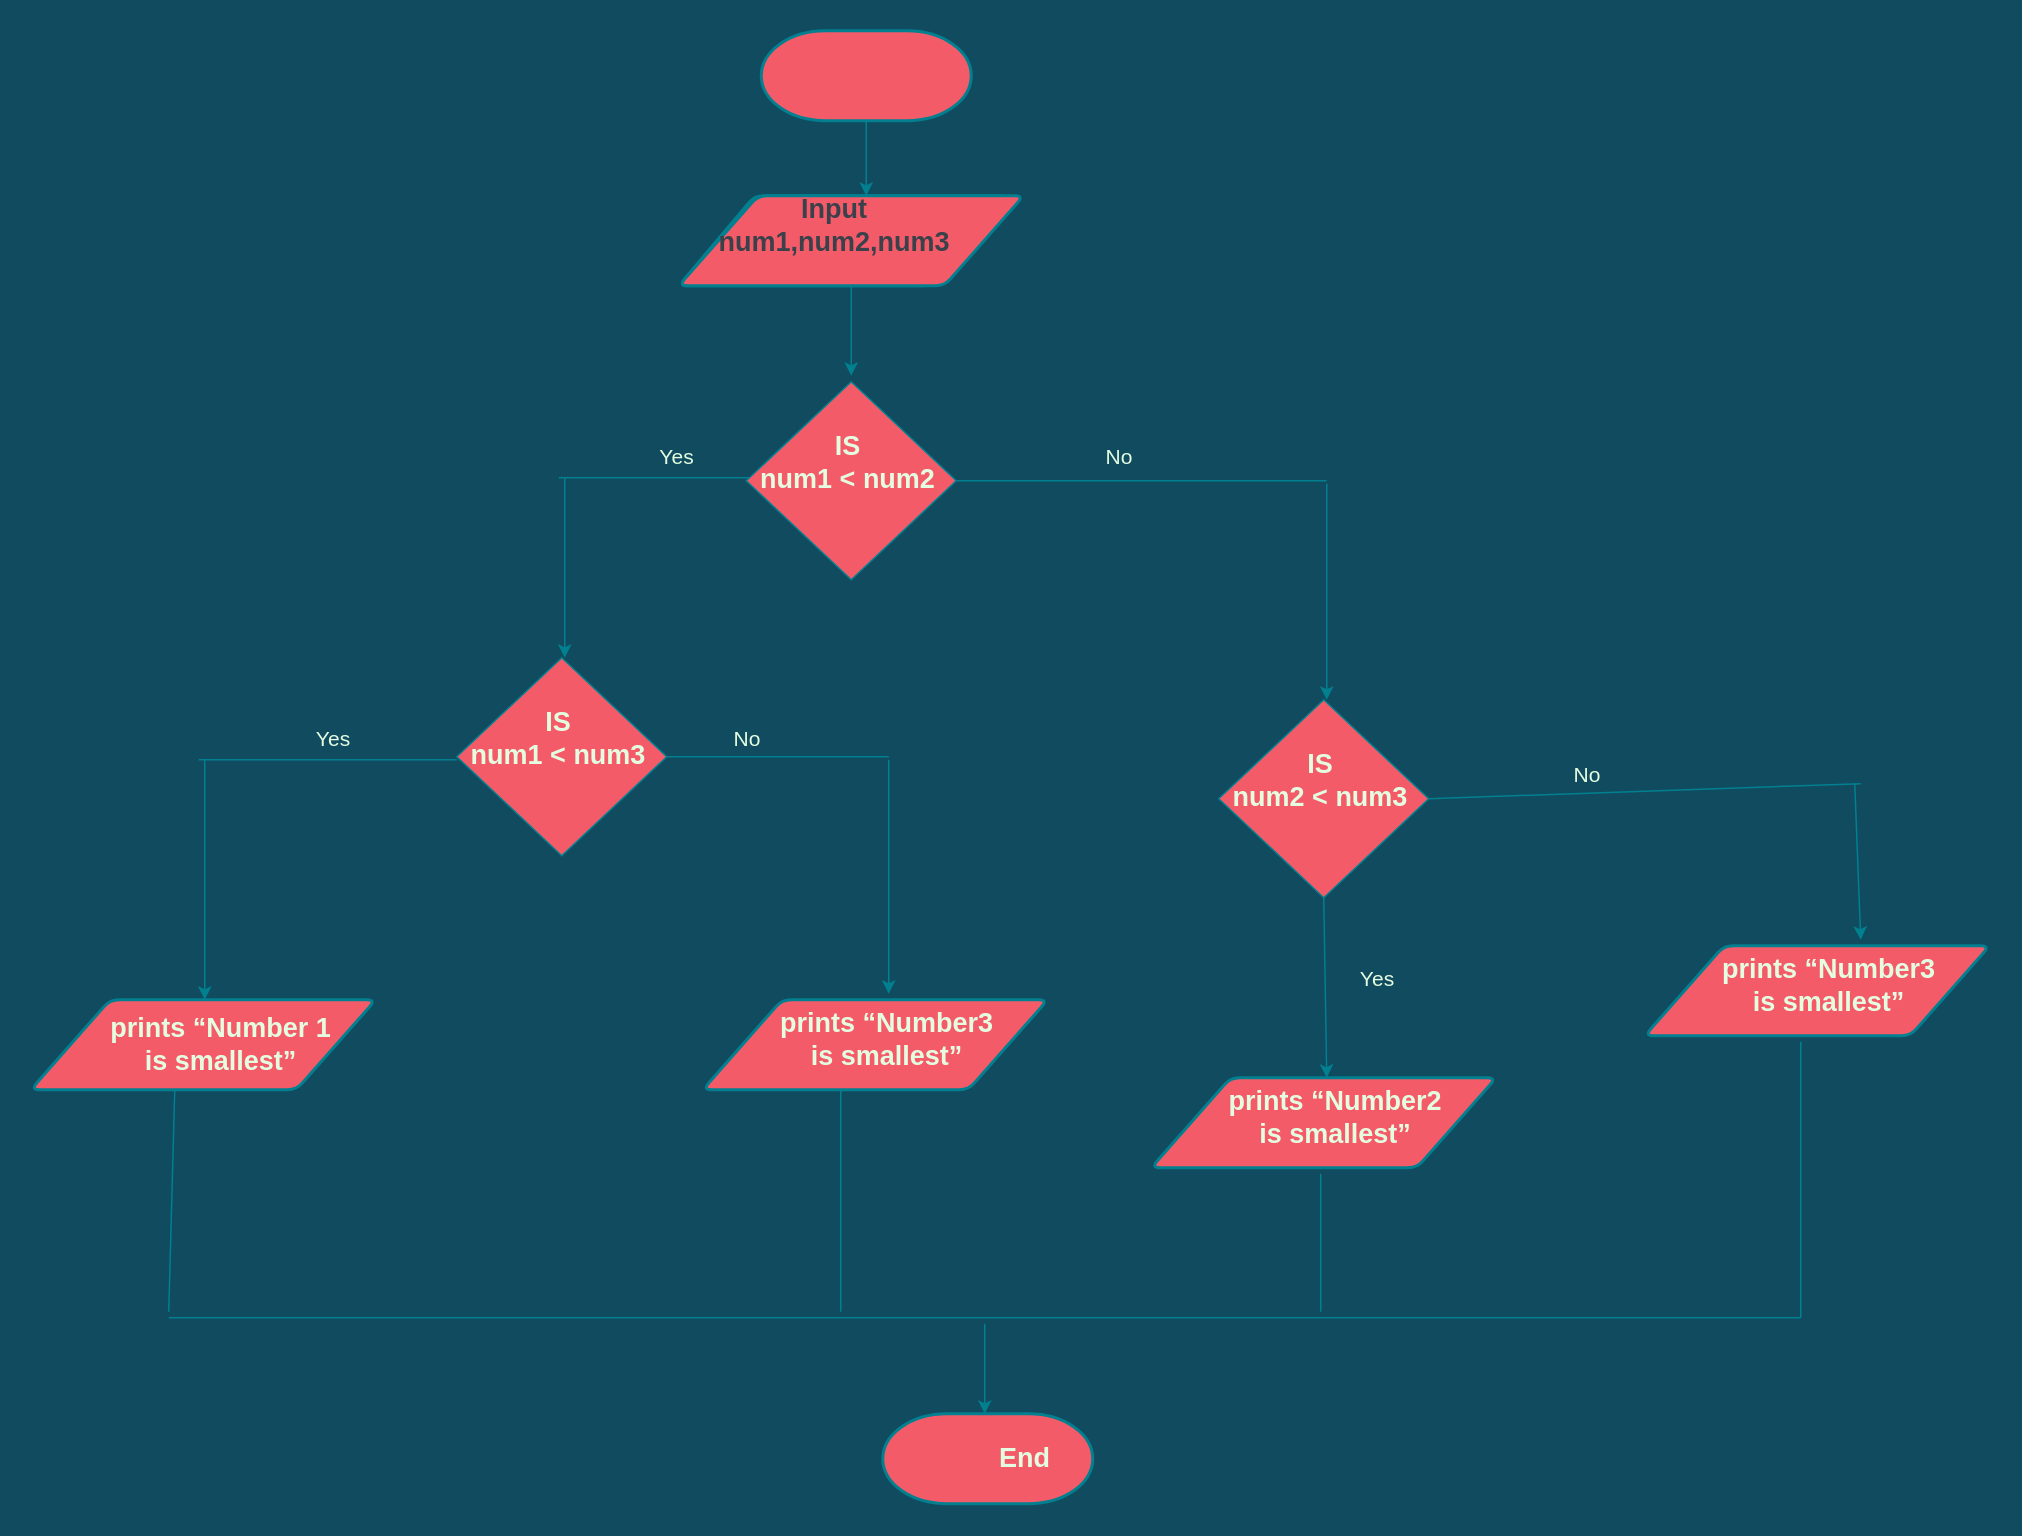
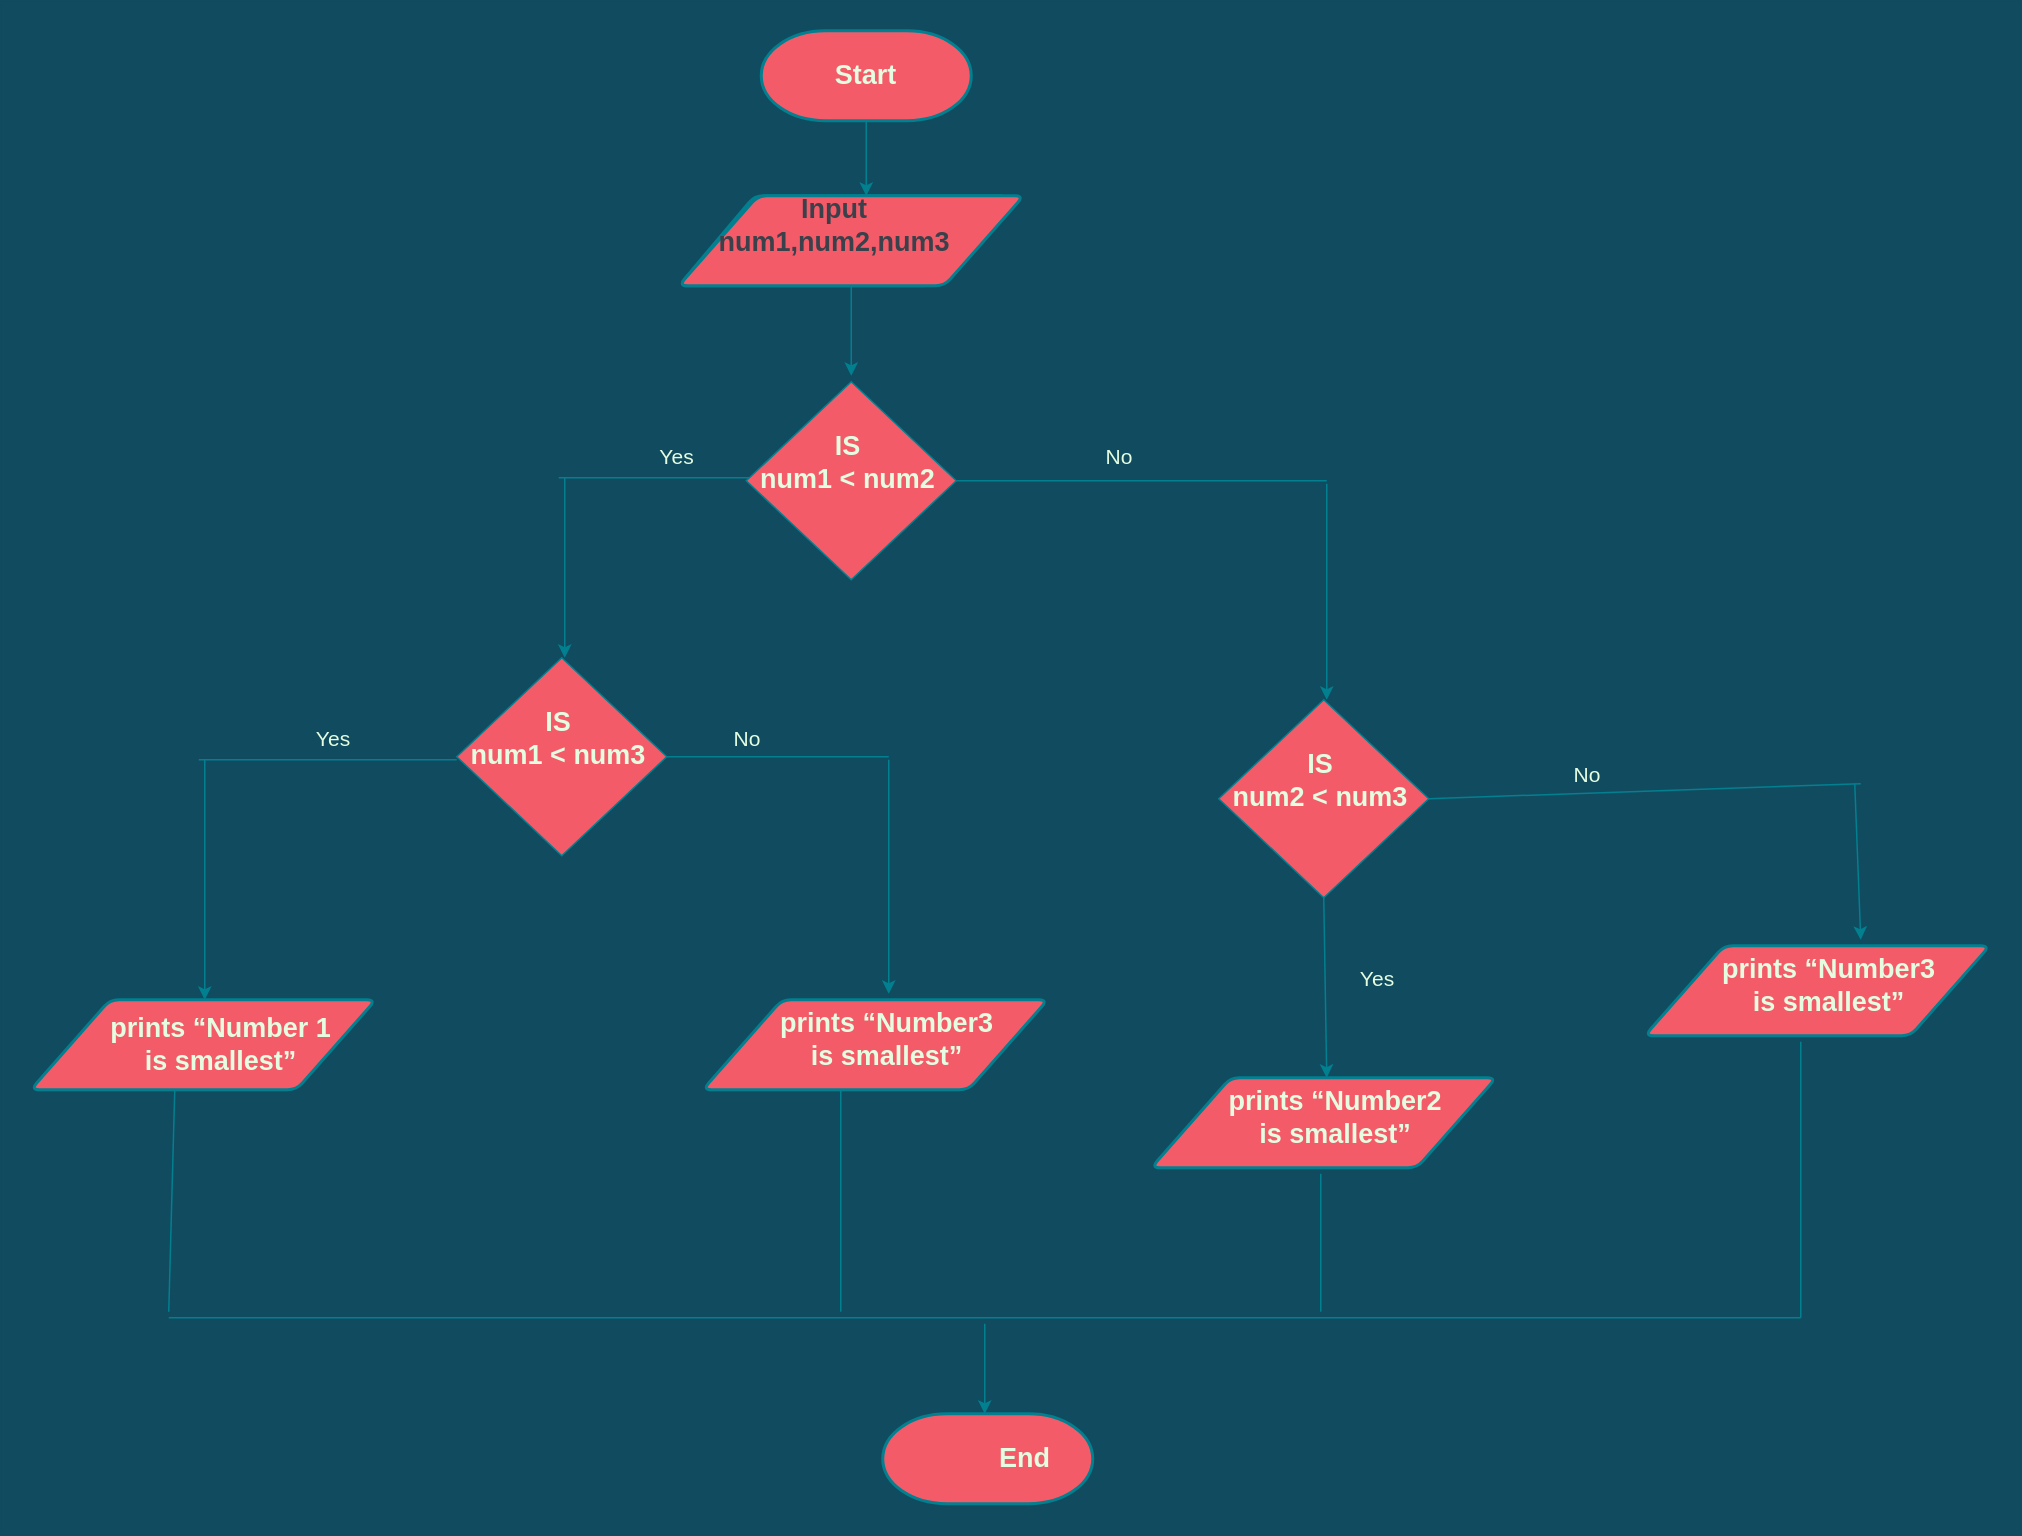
+ <mxCell id="5" value="&lt;b&gt;&lt;font style=&quot;font-size: 18px;&quot;&gt;Start&lt;/font&gt;&lt;/b&gt;" style="text;html=1;strokeColor=none;fillColor=none;align=center;verticalAlign=middle;whiteSpace=wrap;rounded=0;fontColor=#E4FDE1;" parent="1" vertex="1"><mxGeometry x="547" y="35" width="60" height="30" as="geometry" /></mxCell>
